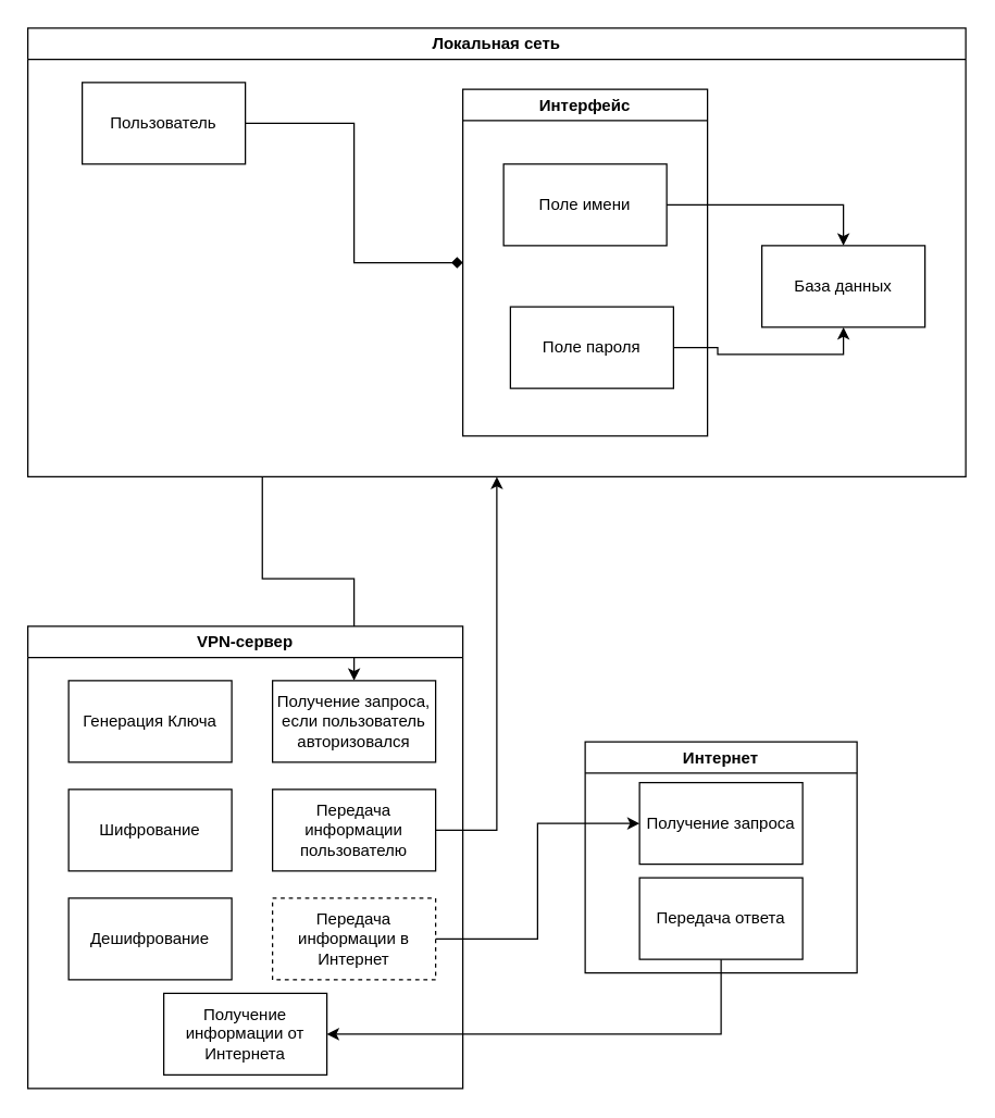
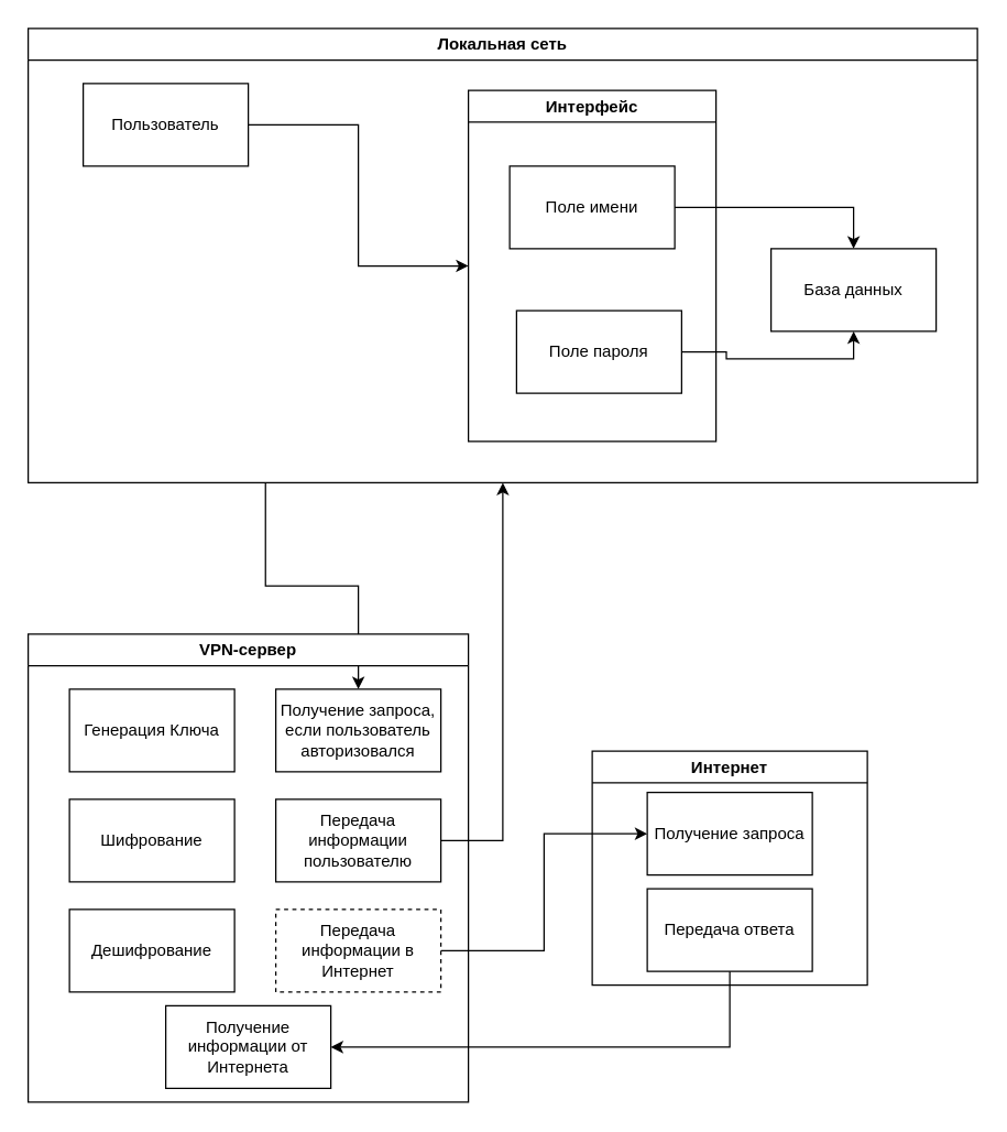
- <mxCell id="2" style="edgeStyle=orthogonalEdgeStyle;rounded=0;orthogonalLoop=1;jettySize=auto;html=1;exitX=1;exitY=0.5;exitDx=0;exitDy=0;entryX=0;entryY=0.5;entryDx=0;entryDy=0;endArrow=diamond;" edge="1" parent="1" source="3" target="7"><mxGeometry relative="1" as="geometry" /></mxCell>
+ <mxCell id="2" style="edgeStyle=orthogonalEdgeStyle;rounded=0;orthogonalLoop=1;jettySize=auto;html=1;exitX=1;exitY=0.5;exitDx=0;exitDy=0;entryX=0;entryY=0.5;entryDx=0;entryDy=0;" edge="1" parent="1" source="3" target="7"><mxGeometry relative="1" as="geometry" /></mxCell>
